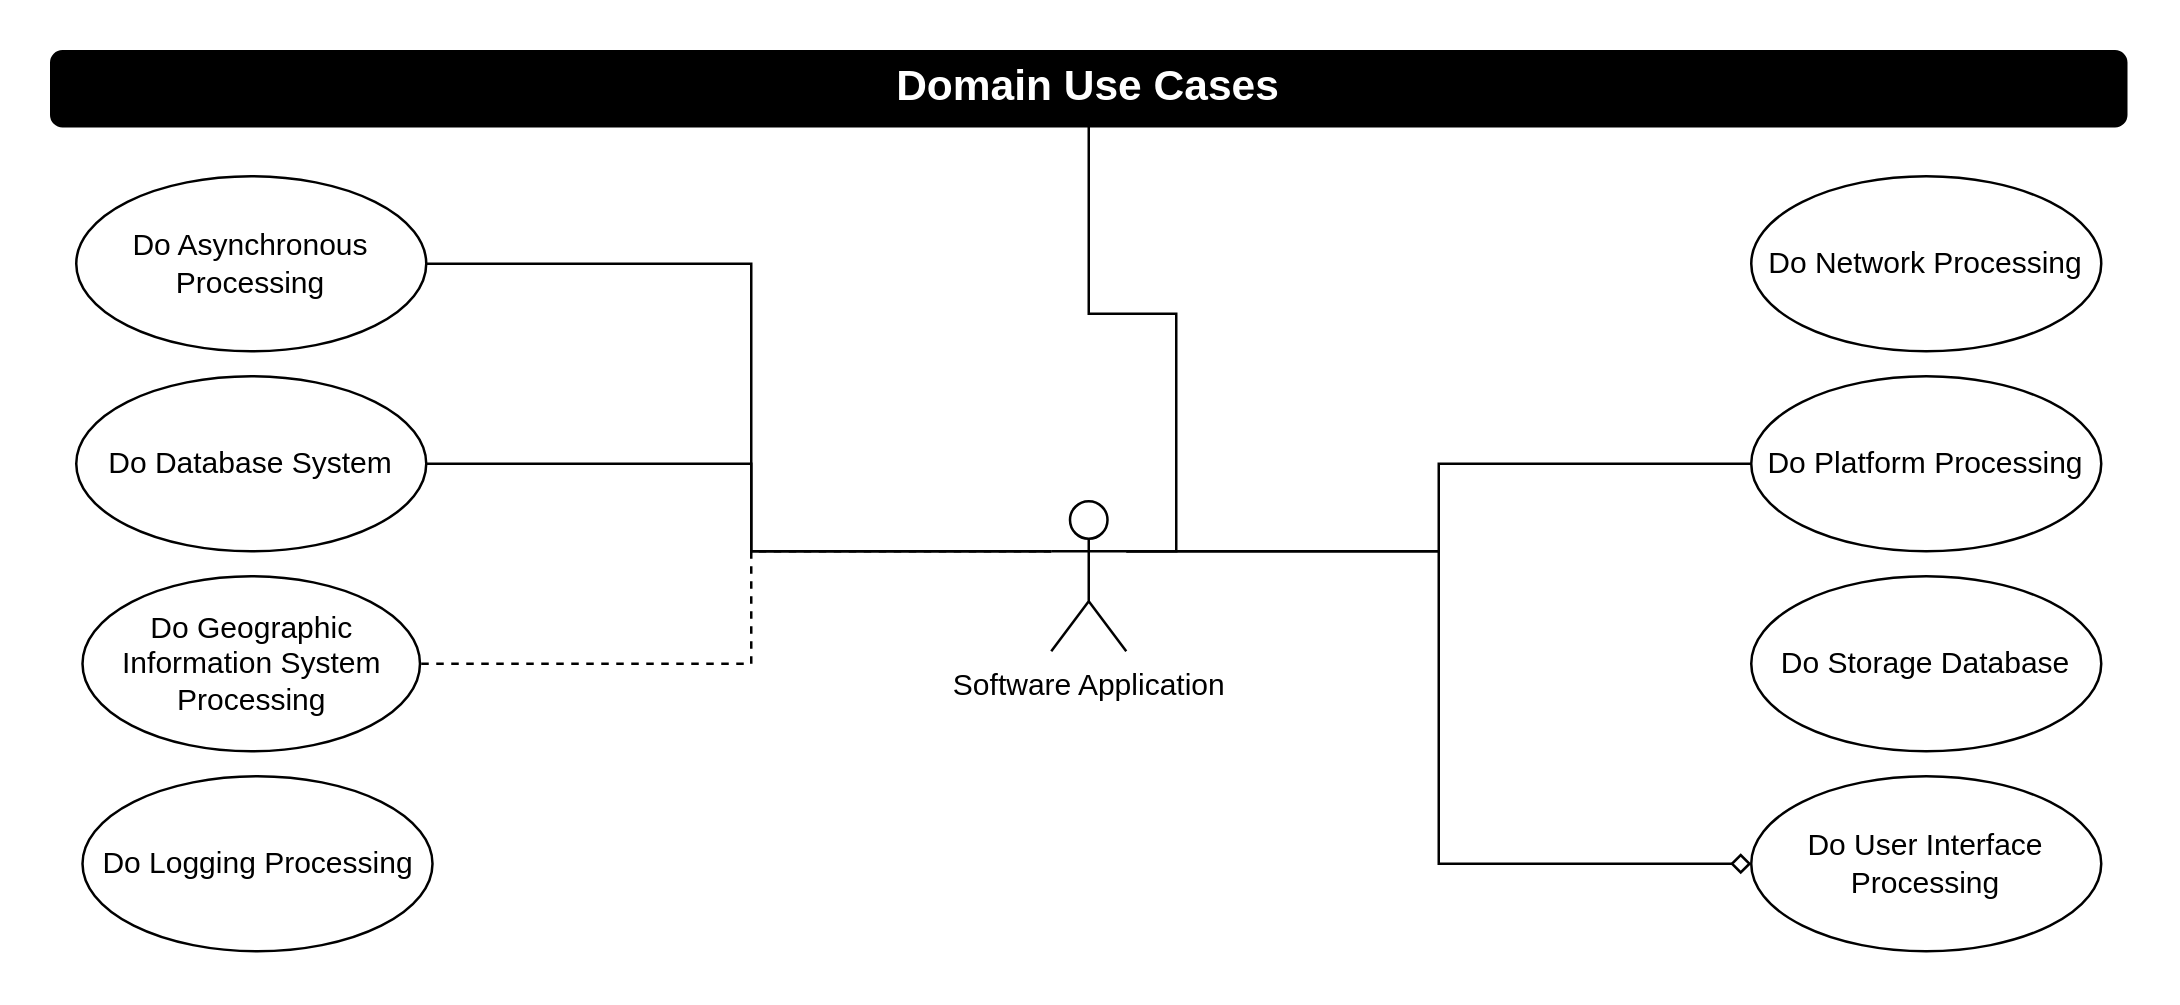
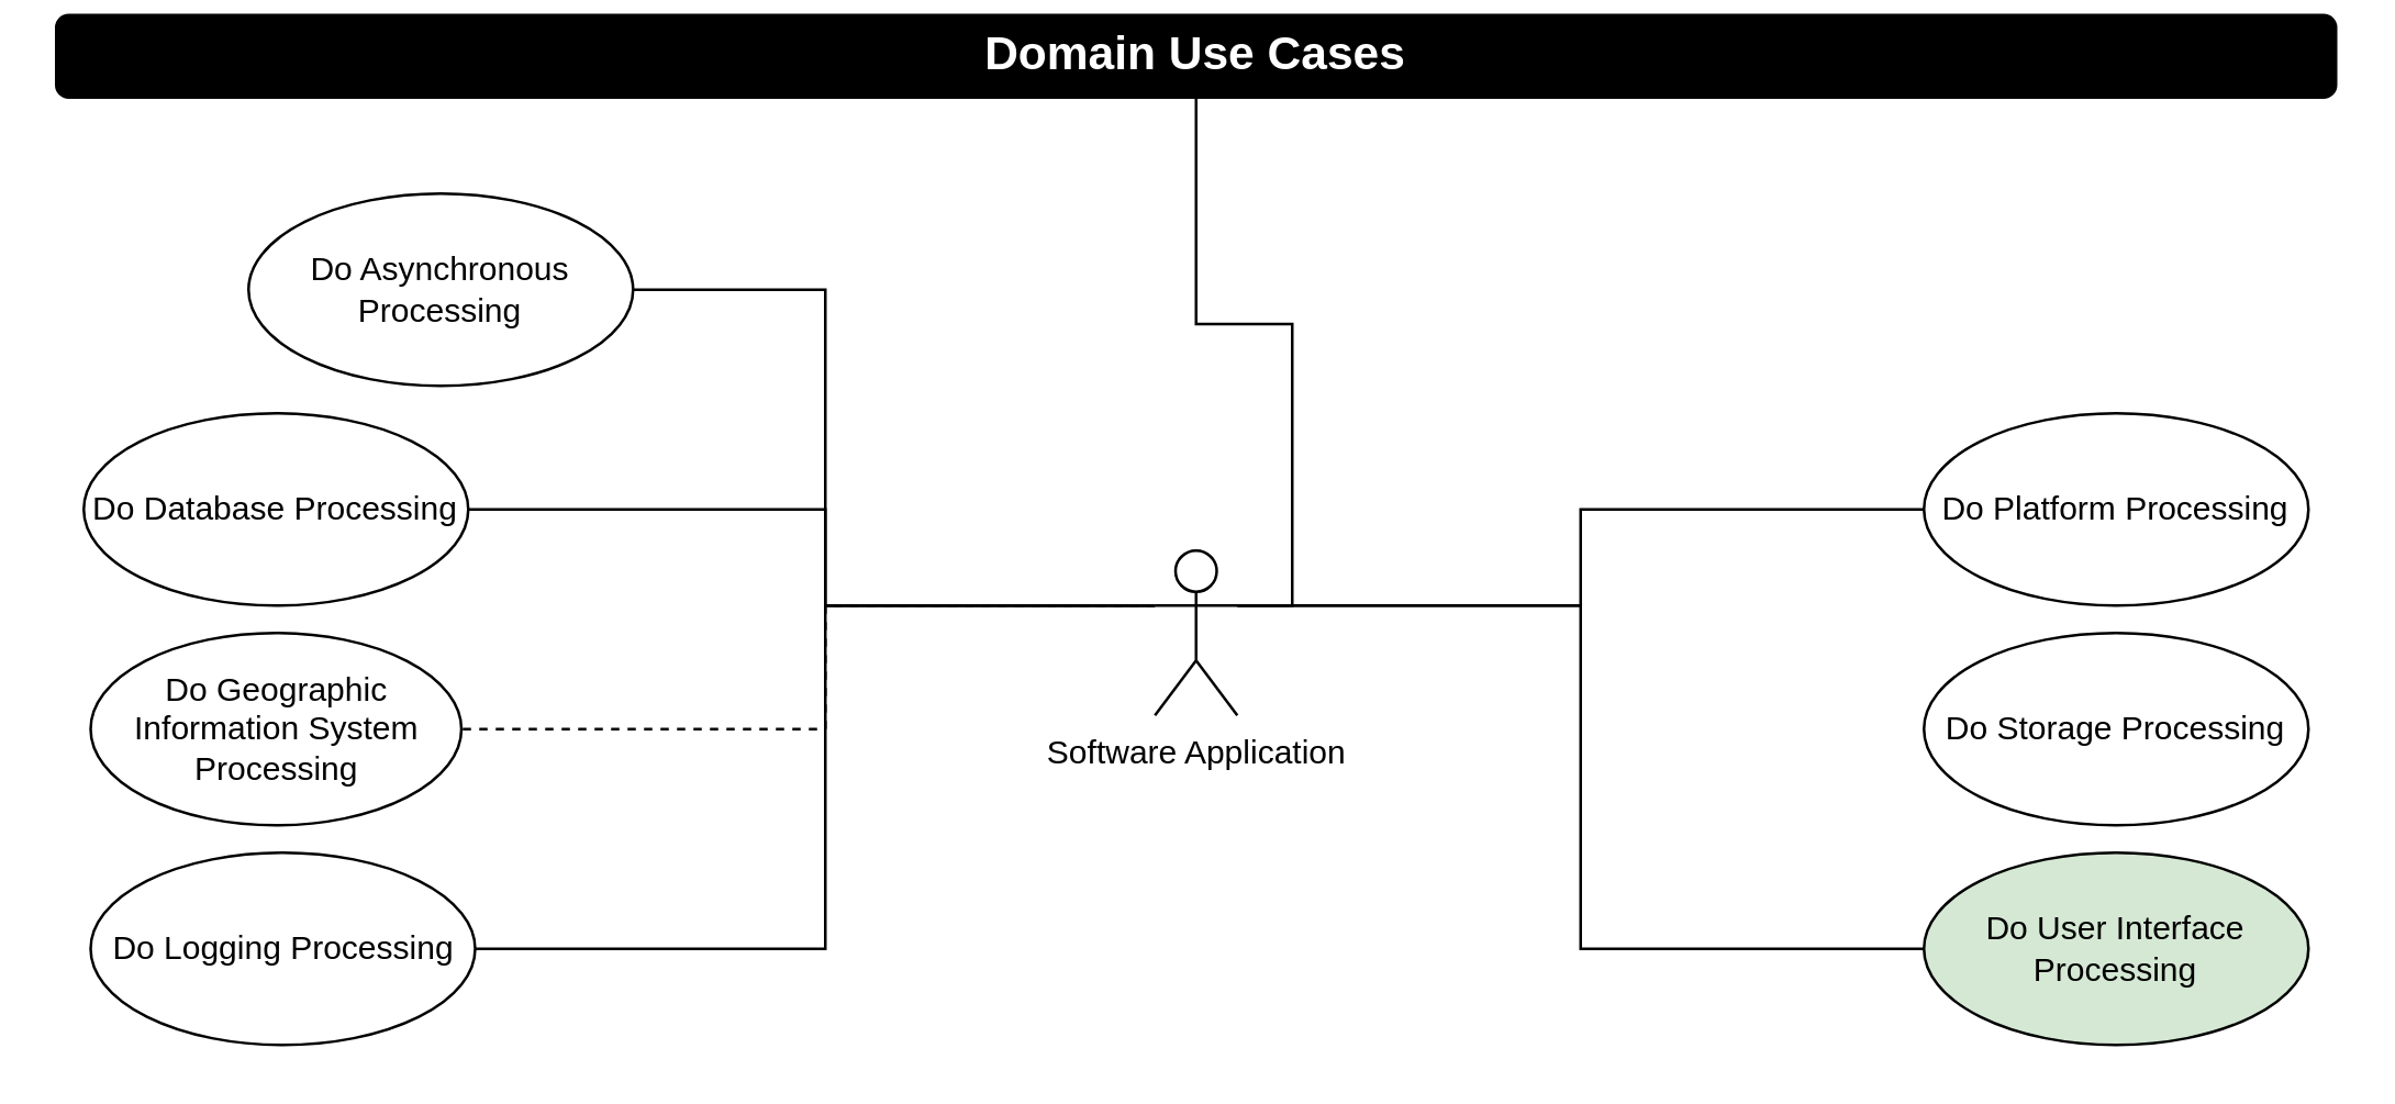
- <mxCell id="2" value="Domain Use Cases" style="rounded=1;whiteSpace=wrap;html=1;fillColor=#000000;fontStyle=1;fontColor=#FFFFFF;fontSize=17;" vertex="1" parent="1"><mxGeometry x="20" width="830" height="30" as="geometry" y="20" /></mxCell>
+ <mxCell id="2" value="Domain Use Cases" style="rounded=1;whiteSpace=wrap;html=1;fillColor=#000000;fontStyle=1;fontColor=#FFFFFF;fontSize=17;" vertex="1" parent="1"><mxGeometry x="20" y="5" width="830" height="30" as="geometry" /></mxCell>
- <mxCell id="6" value="Do Asynchronous Processing" style="ellipse;whiteSpace=wrap;html=1;fillColor=#FFFFFF;fontSize=12;fontColor=#000000;" vertex="1" parent="1"><mxGeometry x="30" y="70" width="140" height="70" as="geometry" /></mxCell>
+ <mxCell id="6" value="Do Asynchronous Processing" style="ellipse;whiteSpace=wrap;html=1;fillColor=#FFFFFF;fontSize=12;fontColor=#000000;" vertex="1" parent="1"><mxGeometry x="90" y="70" width="140" height="70" as="geometry" /></mxCell>
- <mxCell id="7" value="Do Network Processing" style="ellipse;whiteSpace=wrap;html=1;fillColor=#FFFFFF;fontSize=12;fontColor=#000000;" vertex="1" parent="1"><mxGeometry x="700" y="70" width="140" height="70" as="geometry" /></mxCell>
- <mxCell id="10" value="Do Database System" style="ellipse;whiteSpace=wrap;html=1;fillColor=#FFFFFF;fontSize=12;fontColor=#000000;" vertex="1" parent="1"><mxGeometry x="30" y="150" width="140" height="70" as="geometry" /></mxCell>
+ <mxCell id="10" value="Do Database Processing" style="ellipse;whiteSpace=wrap;html=1;fillColor=#FFFFFF;fontSize=12;fontColor=#000000;" vertex="1" parent="1"><mxGeometry x="30" y="150" width="140" height="70" as="geometry" /></mxCell>
- <mxCell id="9" value="Do Storage Database" style="ellipse;whiteSpace=wrap;html=1;fillColor=#FFFFFF;fontSize=12;fontColor=#000000;" vertex="1" parent="1"><mxGeometry x="700" y="230" width="140" height="70" as="geometry" /></mxCell>
+ <mxCell id="9" value="Do Storage Processing" style="ellipse;whiteSpace=wrap;html=1;fillColor=#FFFFFF;fontSize=12;fontColor=#000000;" vertex="1" parent="1"><mxGeometry x="700" y="230" width="140" height="70" as="geometry" /></mxCell>
+ <mxCell id="14" style="edgeStyle=orthogonalEdgeStyle;rounded=0;orthogonalLoop=1;jettySize=auto;html=1;exitX=0;exitY=0.333;exitDx=0;exitDy=0;exitPerimeter=0;entryX=1;entryY=0.5;entryDx=0;entryDy=0;endArrow=none;endFill=0;fontSize=12;fontColor=#000000;" edge="1" parent="1" source="18" target="8"><mxGeometry relative="1" as="geometry"><Array as="points"><mxPoint x="300" y="220" /><mxPoint x="300" y="345" /></Array></mxGeometry></mxCell>
- <mxCell id="17" style="edgeStyle=orthogonalEdgeStyle;rounded=0;orthogonalLoop=1;jettySize=auto;html=1;exitX=1;exitY=0.333;exitDx=0;exitDy=0;exitPerimeter=0;entryX=0;entryY=0.5;entryDx=0;entryDy=0;endArrow=diamond;endFill=0;fontSize=12;fontColor=#000000;" edge="1" parent="1" source="18" target="5"><mxGeometry relative="1" as="geometry" /></mxCell>
+ <mxCell id="17" style="edgeStyle=orthogonalEdgeStyle;rounded=0;orthogonalLoop=1;jettySize=auto;html=1;exitX=1;exitY=0.333;exitDx=0;exitDy=0;exitPerimeter=0;entryX=0;entryY=0.5;entryDx=0;entryDy=0;endArrow=none;endFill=0;fontSize=12;fontColor=#000000;" edge="1" parent="1" source="18" target="5"><mxGeometry relative="1" as="geometry" /></mxCell>
- <mxCell id="5" value="Do User Interface Processing" style="ellipse;whiteSpace=wrap;html=1;fillColor=#FFFFFF;fontSize=12;fontColor=#000000;" vertex="1" parent="1"><mxGeometry x="700" y="310" width="140" height="70" as="geometry" /></mxCell>
+ <mxCell id="5" value="Do User Interface Processing" style="ellipse;whiteSpace=wrap;html=1;fillColor=#d5e8d4;fontSize=12;fontColor=#000000;" vertex="1" parent="1"><mxGeometry x="700" y="310" width="140" height="70" as="geometry" /></mxCell>
